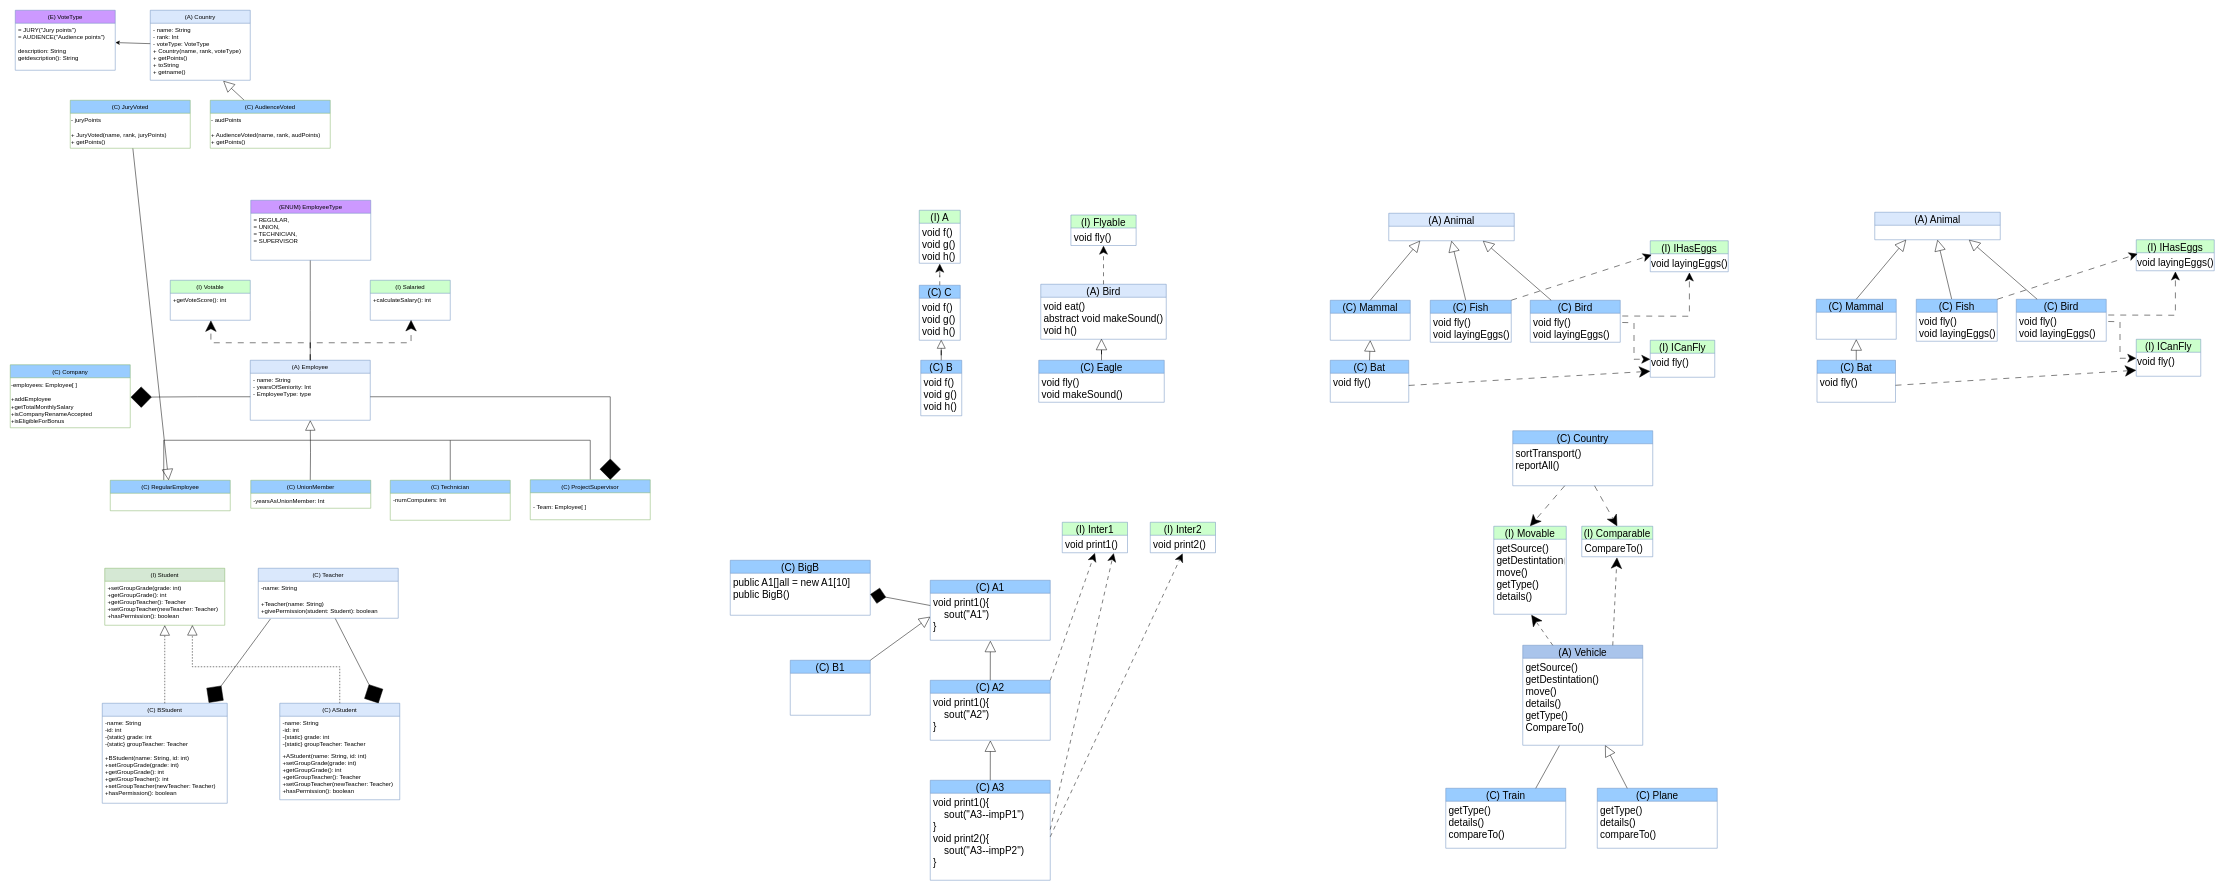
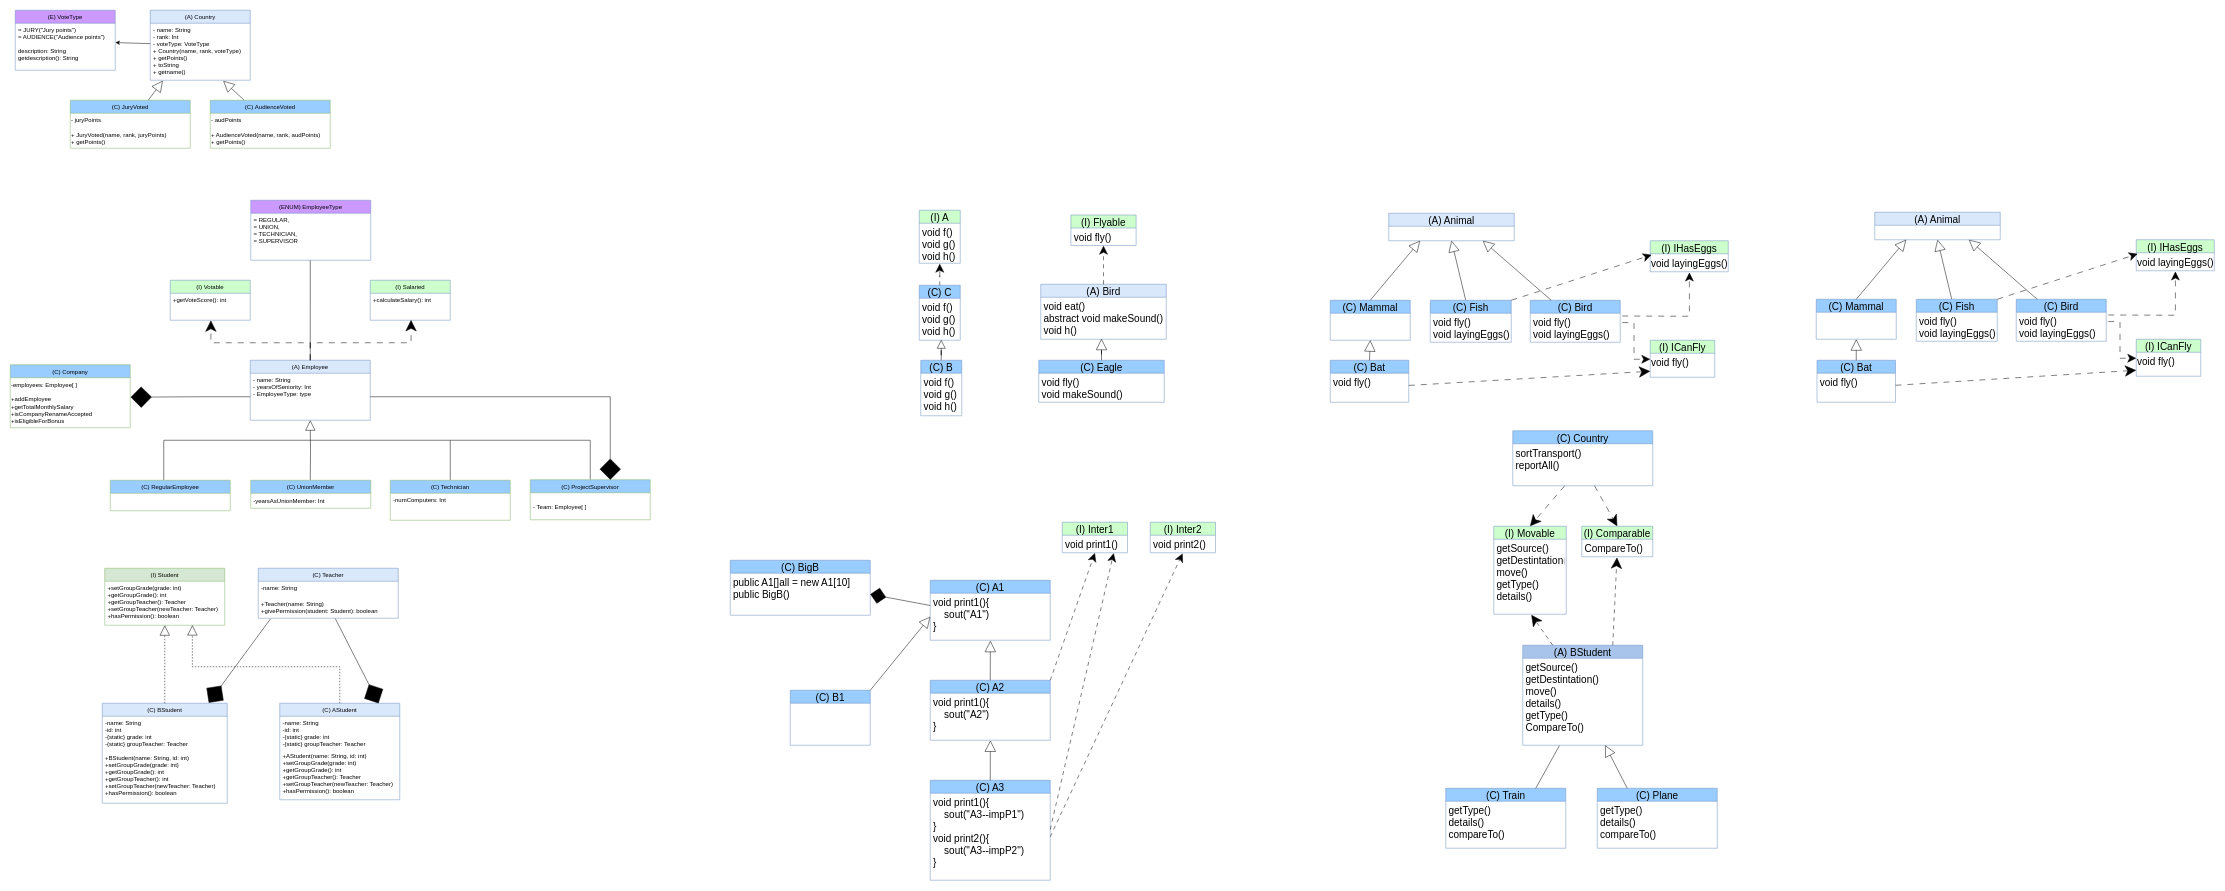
- <mxCell id="142" style="rounded=0;orthogonalLoop=1;jettySize=auto;html=1;endArrow=block;endFill=0;endSize=20;" edge="1" parent="1" source="143" target="11"><mxGeometry relative="1" as="geometry" /></mxCell>
+ <mxCell id="142" style="rounded=0;orthogonalLoop=1;jettySize=auto;html=1;entryX=0.126;entryY=1.008;entryDx=0;entryDy=0;endArrow=block;endFill=0;endSize=20;entryPerimeter=0;" edge="1" parent="1" source="143" target="140"><mxGeometry relative="1" as="geometry" /></mxCell>
- <mxCell id="103" value="(A) Vehicle" style="swimlane;fontStyle=0;childLayout=stackLayout;horizontal=1;startSize=26;horizontalStack=0;resizeParent=1;resizeParentMax=0;resizeLast=0;collapsible=1;marginBottom=0;fillColor=#A9C4EB;strokeColor=#6c8ebf;fontSize=20;" parent="1" vertex="1"><mxGeometry x="3045" y="1290" width="240" height="200" as="geometry"><mxRectangle x="230" y="140" width="160" height="26" as="alternateBounds" /></mxGeometry></mxCell>
+ <mxCell id="103" value="(A) BStudent" style="swimlane;fontStyle=0;childLayout=stackLayout;horizontal=1;startSize=26;horizontalStack=0;resizeParent=1;resizeParentMax=0;resizeLast=0;collapsible=1;marginBottom=0;fillColor=#A9C4EB;strokeColor=#6c8ebf;fontSize=20;" parent="1" vertex="1"><mxGeometry x="3045" y="1290" width="240" height="200" as="geometry"><mxRectangle x="230" y="140" width="160" height="26" as="alternateBounds" /></mxGeometry></mxCell>
- <mxCell id="94" value="(C) B1" style="swimlane;fontStyle=0;childLayout=stackLayout;horizontal=1;startSize=26;horizontalStack=0;resizeParent=1;resizeParentMax=0;resizeLast=0;collapsible=1;marginBottom=0;fillColor=#99CCFF;strokeColor=#6c8ebf;fontSize=20;" parent="1" vertex="1"><mxGeometry x="1580" y="1320" width="160" height="110" as="geometry"><mxRectangle x="230" y="140" width="160" height="26" as="alternateBounds" /></mxGeometry></mxCell>
+ <mxCell id="94" value="(C) B1" style="swimlane;fontStyle=0;childLayout=stackLayout;horizontal=1;startSize=26;horizontalStack=0;resizeParent=1;resizeParentMax=0;resizeLast=0;collapsible=1;marginBottom=0;fillColor=#99CCFF;strokeColor=#6c8ebf;fontSize=20;" parent="1" vertex="1"><mxGeometry x="1580" y="1380" width="160" height="110" as="geometry"><mxRectangle x="230" y="140" width="160" height="26" as="alternateBounds" /></mxGeometry></mxCell>
